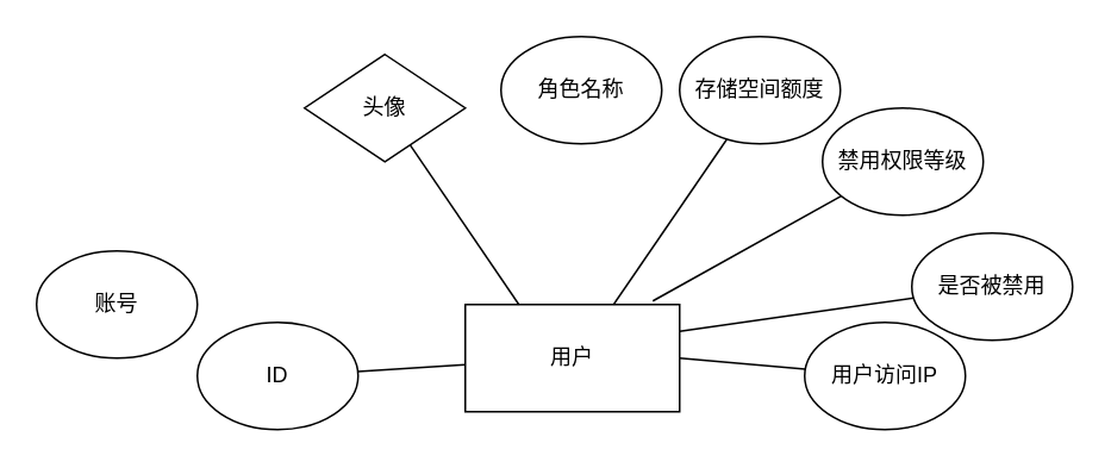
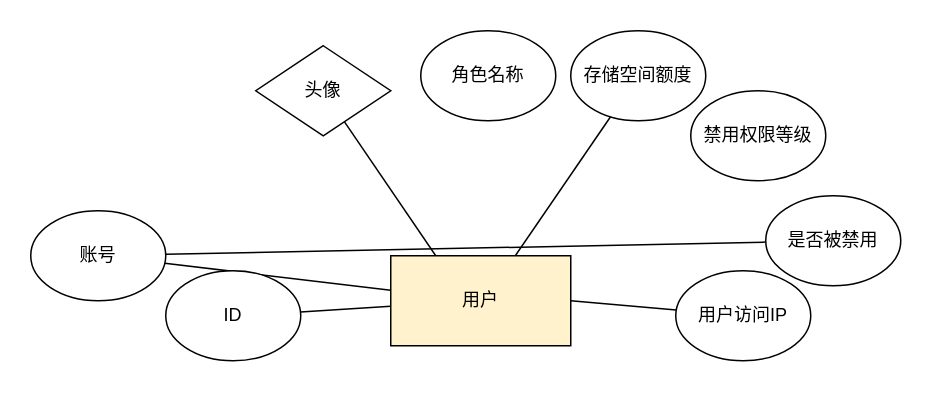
- <mxCell id="12" style="edgeStyle=none;rounded=0;orthogonalLoop=1;jettySize=auto;html=1;entryX=0.875;entryY=-0.033;entryDx=0;entryDy=0;entryPerimeter=0;endArrow=none;endFill=0;" parent="1" source="13" target="2" edge="1"><mxGeometry relative="1" as="geometry" /></mxCell>
- <mxCell id="14" style="edgeStyle=none;rounded=0;orthogonalLoop=1;jettySize=auto;html=1;entryX=1;entryY=0.25;entryDx=0;entryDy=0;endArrow=none;endFill=0;" parent="1" source="15" target="2" edge="1"><mxGeometry relative="1" as="geometry" /></mxCell>
+ <mxCell id="14" style="edgeStyle=none;rounded=0;orthogonalLoop=1;jettySize=auto;html=1;endArrow=none;endFill=0;" parent="1" source="15" target="4" edge="1"><mxGeometry relative="1" as="geometry" /></mxCell>
+ <mxCell id="3" style="edgeStyle=none;rounded=0;orthogonalLoop=1;jettySize=auto;html=1;endArrow=none;endFill=0;" parent="1" source="4" target="2" edge="1"><mxGeometry relative="1" as="geometry" /></mxCell>
- <mxCell id="2" value="用户" style="rounded=0;whiteSpace=wrap;html=1;" parent="1" vertex="1"><mxGeometry x="260" y="170" width="120" height="60" as="geometry" /></mxCell>
+ <mxCell id="2" value="用户" style="rounded=0;whiteSpace=wrap;html=1;fillColor=#fff2cc;" parent="1" vertex="1"><mxGeometry x="260" y="170" width="120" height="60" as="geometry" /></mxCell>
